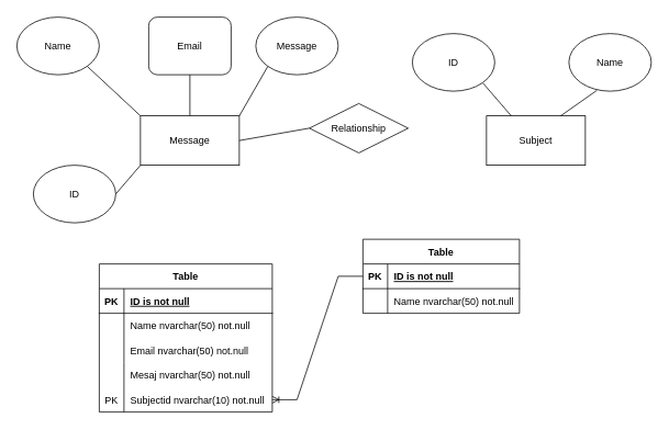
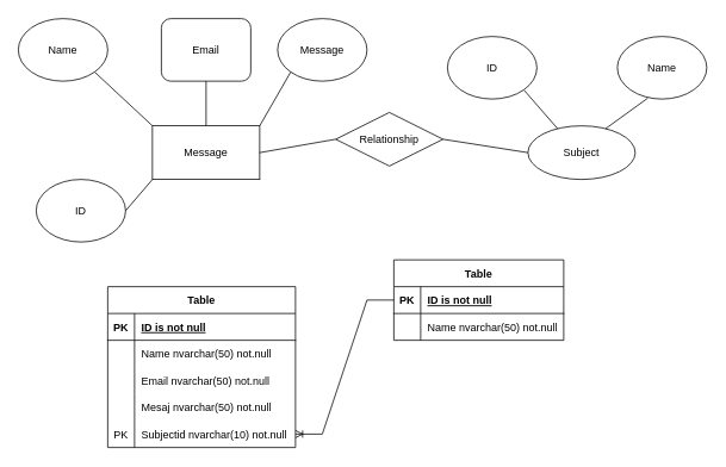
+ <mxCell id="14" value="" style="endArrow=none;html=1;rounded=0;exitX=1;exitY=0.5;exitDx=0;exitDy=0;entryX=0;entryY=0.5;entryDx=0;entryDy=0;" parent="1" source="11" target="13" edge="1"><mxGeometry width="50" height="50" relative="1" as="geometry"><mxPoint x="570" y="130" as="sourcePoint" /><mxPoint x="620" y="80" as="targetPoint" /></mxGeometry></mxCell>
- <mxCell id="13" value="Subject" style="rounded=0;whiteSpace=wrap;html=1;" parent="1" vertex="1"><mxGeometry x="590" y="140" width="120" height="60" as="geometry" /></mxCell>
+ <mxCell id="13" value="Subject" style="ellipse;whiteSpace=wrap;html=1;" parent="1" vertex="1"><mxGeometry x="590" y="140" width="120" height="60" as="geometry" /></mxCell>
